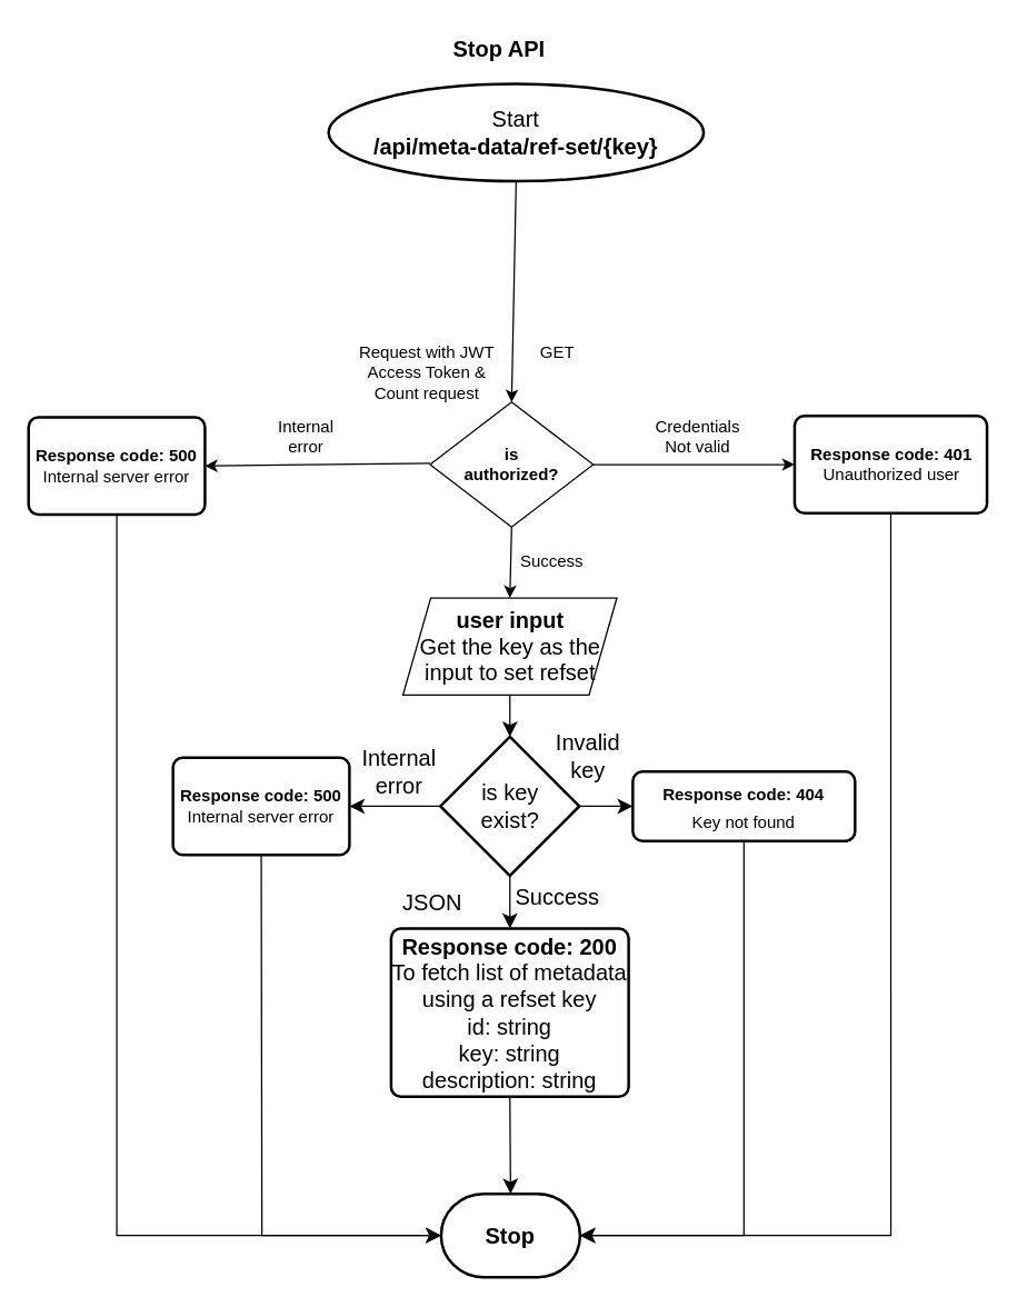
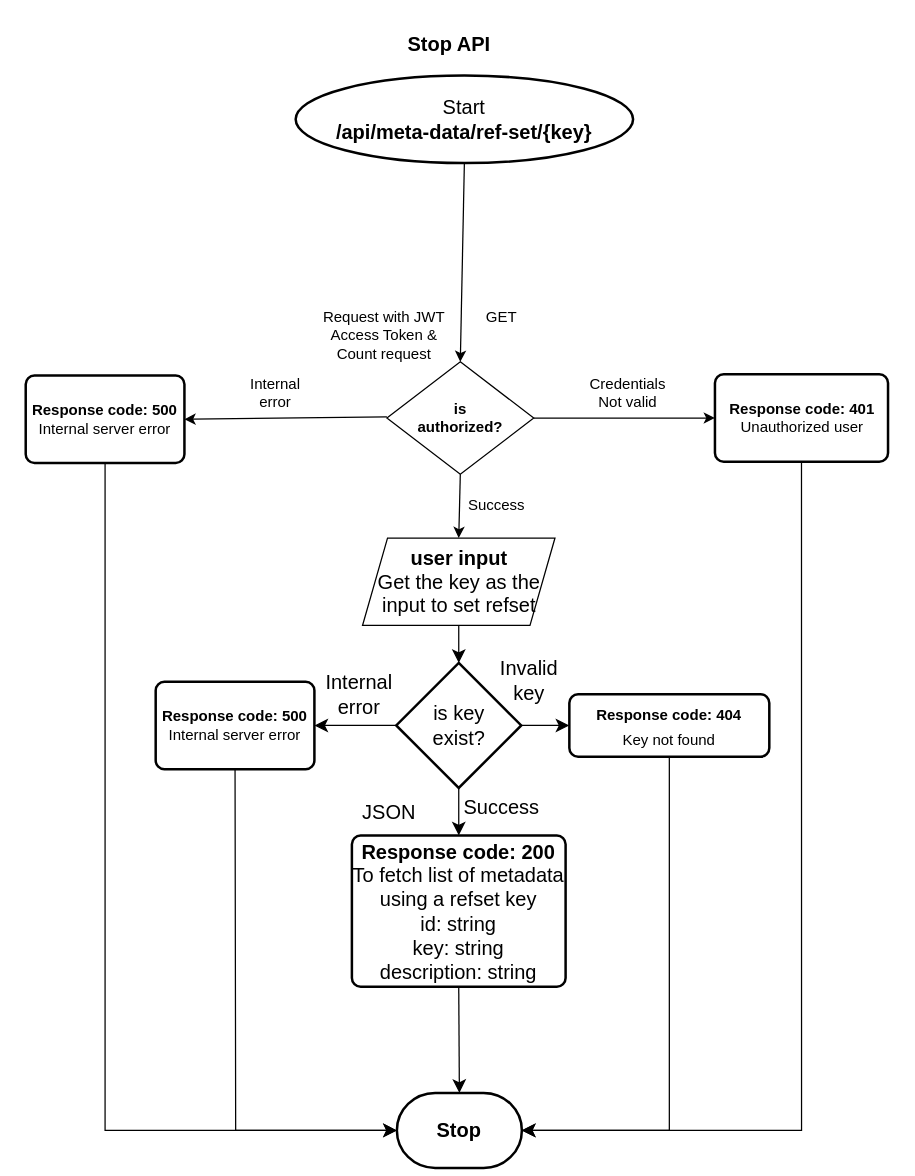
- <mxCell id="18" value="&lt;b&gt;Stop&lt;/b&gt;" style="strokeWidth=2;html=1;shape=mxgraph.flowchart.terminator;whiteSpace=wrap;fontSize=16;" vertex="1" parent="1"><mxGeometry x="317" y="859" width="100" height="60" as="geometry" /></mxCell>
+ <mxCell id="18" value="&lt;b&gt;Stop&lt;/b&gt;" style="strokeWidth=2;html=1;shape=mxgraph.flowchart.terminator;whiteSpace=wrap;fontSize=16;" vertex="1" parent="1"><mxGeometry x="317" y="874" width="100" height="60" as="geometry" /></mxCell>
